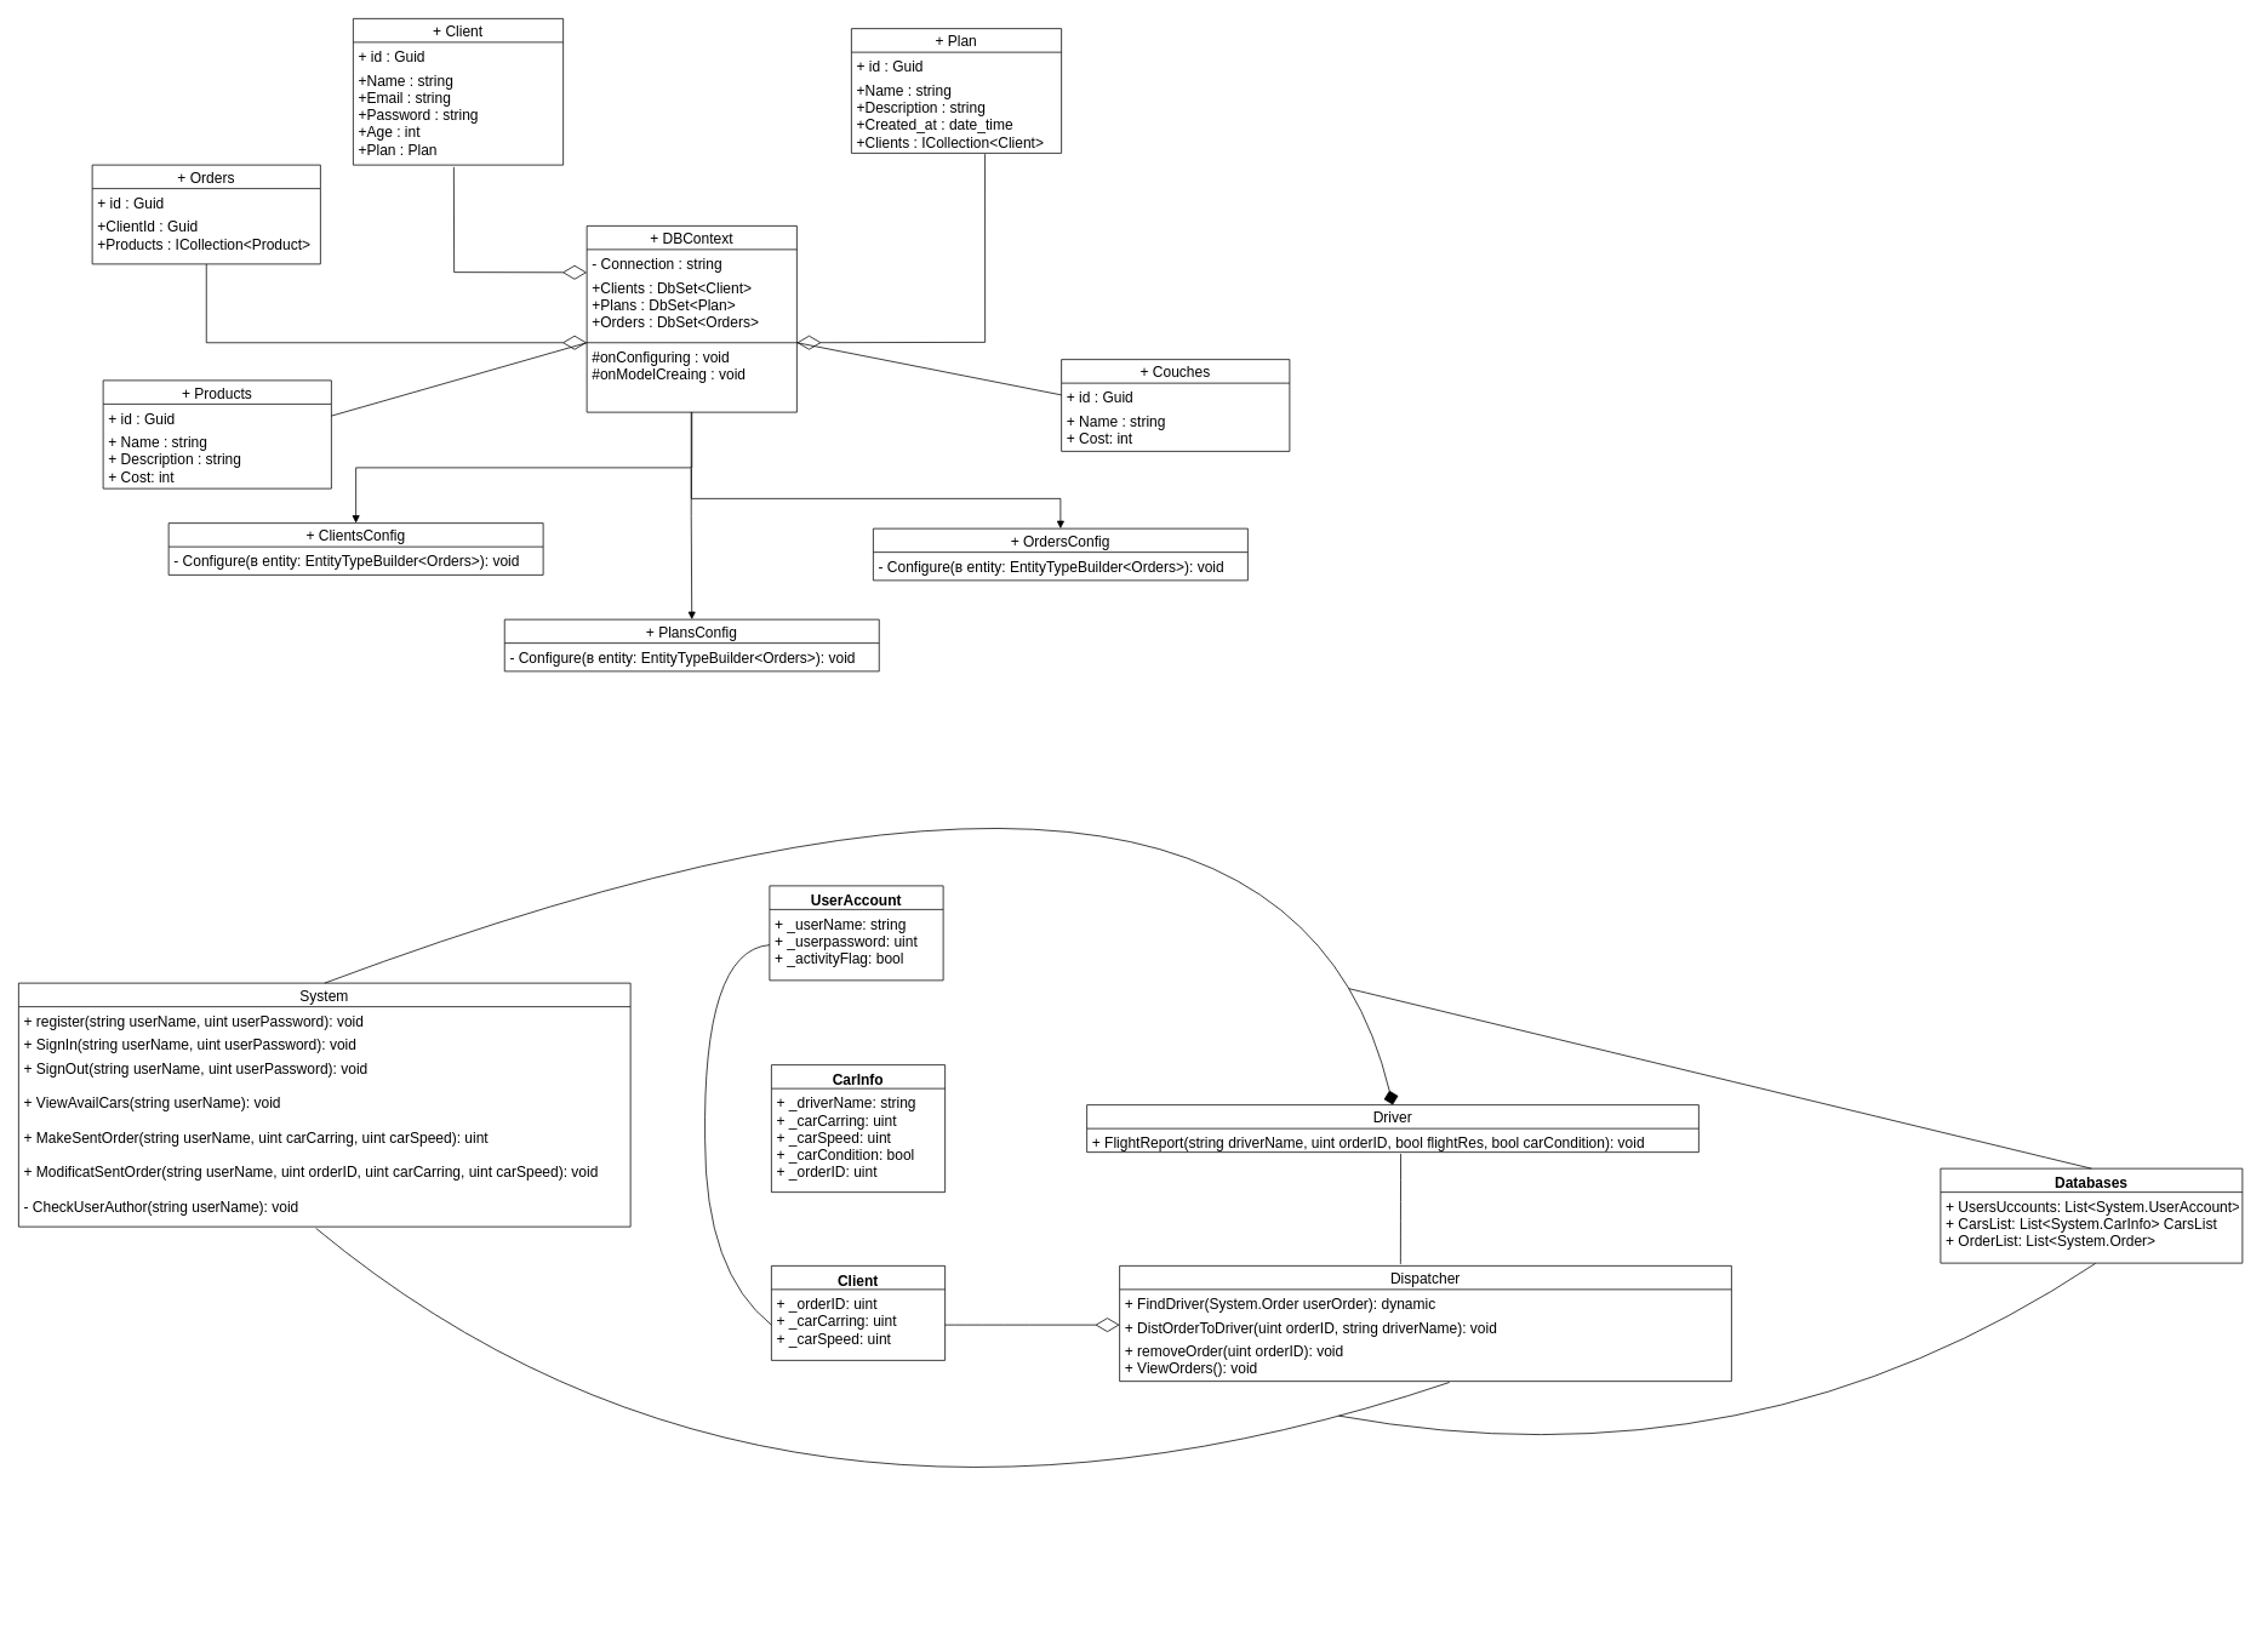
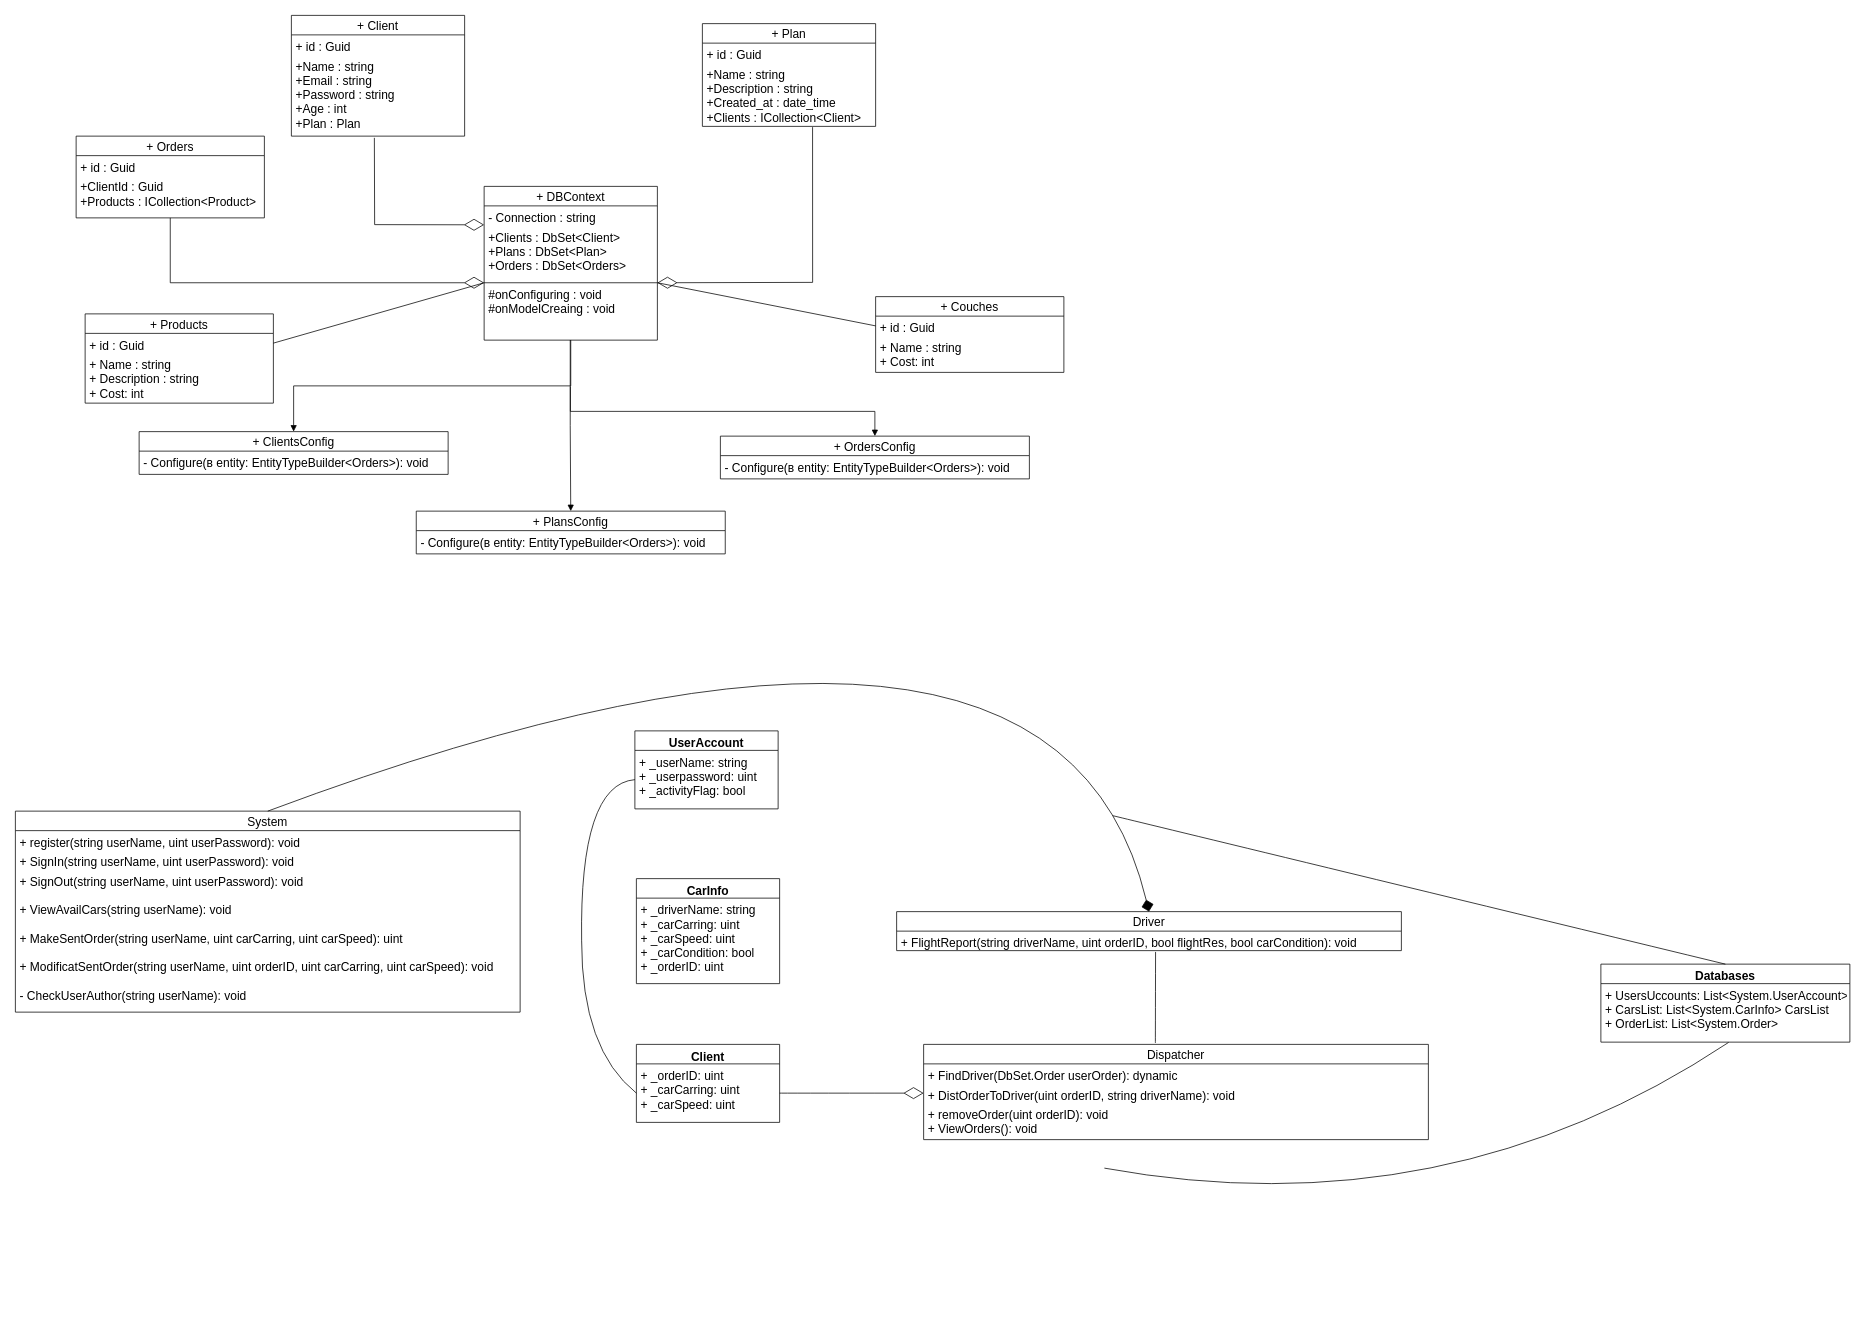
- <mxCell id="15" value="+ FindDriver(System.Order userOrder): dynamic&#10;&#10;&#10;&#10;&#10;&#10;" style="text;strokeColor=none;fillColor=none;align=left;verticalAlign=top;spacingLeft=4;spacingRight=4;overflow=hidden;rotatable=0;points=[[0,0.5],[1,0.5]];portConstraint=eastwest;fontSize=16;" parent="14" vertex="1"><mxGeometry y="26" width="673" height="26" as="geometry" /></mxCell>
+ <mxCell id="15" value="+ FindDriver(DbSet.Order userOrder): dynamic&#10;&#10;&#10;&#10;&#10;&#10;" style="text;strokeColor=none;fillColor=none;align=left;verticalAlign=top;spacingLeft=4;spacingRight=4;overflow=hidden;rotatable=0;points=[[0,0.5],[1,0.5]];portConstraint=eastwest;fontSize=16;" parent="14" vertex="1"><mxGeometry y="26" width="673" height="26" as="geometry" /></mxCell>
- <mxCell id="22" value="" style="endArrow=none;html=1;rounded=0;fontSize=12;startSize=14;endSize=14;sourcePerimeterSpacing=8;targetPerimeterSpacing=8;curved=1;entryX=0.539;entryY=1.024;entryDx=0;entryDy=0;entryPerimeter=0;exitX=0.486;exitY=1.009;exitDx=0;exitDy=0;exitPerimeter=0;" parent="1" source="5" target="17" edge="1"><mxGeometry width="50" height="50" relative="1" as="geometry"><mxPoint x="1436" y="1639" as="sourcePoint" /><mxPoint x="1426" y="1538" as="targetPoint" /><Array as="points"><mxPoint x="853" y="1770" /></Array></mxGeometry></mxCell>
